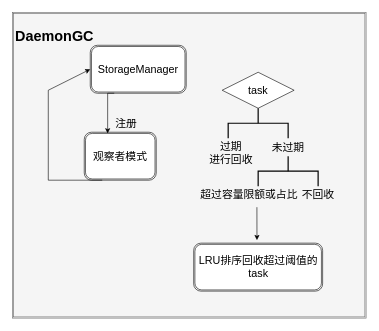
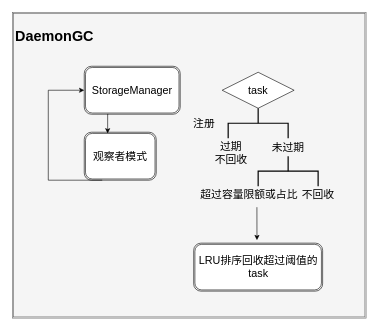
- <mxCell id="4" value="StorageManager" style="shape=ext;double=1;rounded=1;whiteSpace=wrap;html=1;fontSize=18;" vertex="1" parent="1"><mxGeometry x="150" y="75" width="160" height="80" as="geometry" /></mxCell>
+ <mxCell id="4" value="StorageManager" style="shape=ext;double=1;rounded=1;whiteSpace=wrap;html=1;fontSize=18;" vertex="1" parent="1"><mxGeometry x="140" y="110" width="160" height="80" as="geometry" /></mxCell>
- <mxCell id="7" value="注册" style="text;html=1;strokeColor=none;fillColor=none;align=center;verticalAlign=middle;whiteSpace=wrap;rounded=0;fontSize=18;" vertex="1" parent="1"><mxGeometry x="180" y="190" width="60" height="30" as="geometry" /></mxCell>
+ <mxCell id="7" value="注册" style="text;html=1;strokeColor=none;fillColor=none;align=center;verticalAlign=middle;whiteSpace=wrap;rounded=0;fontSize=18;" vertex="1" parent="1"><mxGeometry x="310" y="190" width="60" height="30" as="geometry" /></mxCell>
- <mxCell id="11" value="过期&lt;br&gt;进行回收" style="text;html=1;strokeColor=none;fillColor=none;align=center;verticalAlign=middle;whiteSpace=wrap;rounded=0;fontSize=18;" vertex="1" parent="1"><mxGeometry x="340" y="240" width="90" height="30" as="geometry" /></mxCell>
+ <mxCell id="11" value="过期&lt;br&gt;不回收" style="text;html=1;strokeColor=none;fillColor=none;align=center;verticalAlign=middle;whiteSpace=wrap;rounded=0;fontSize=18;" vertex="1" parent="1"><mxGeometry x="340" y="240" width="90" height="30" as="geometry" /></mxCell>
